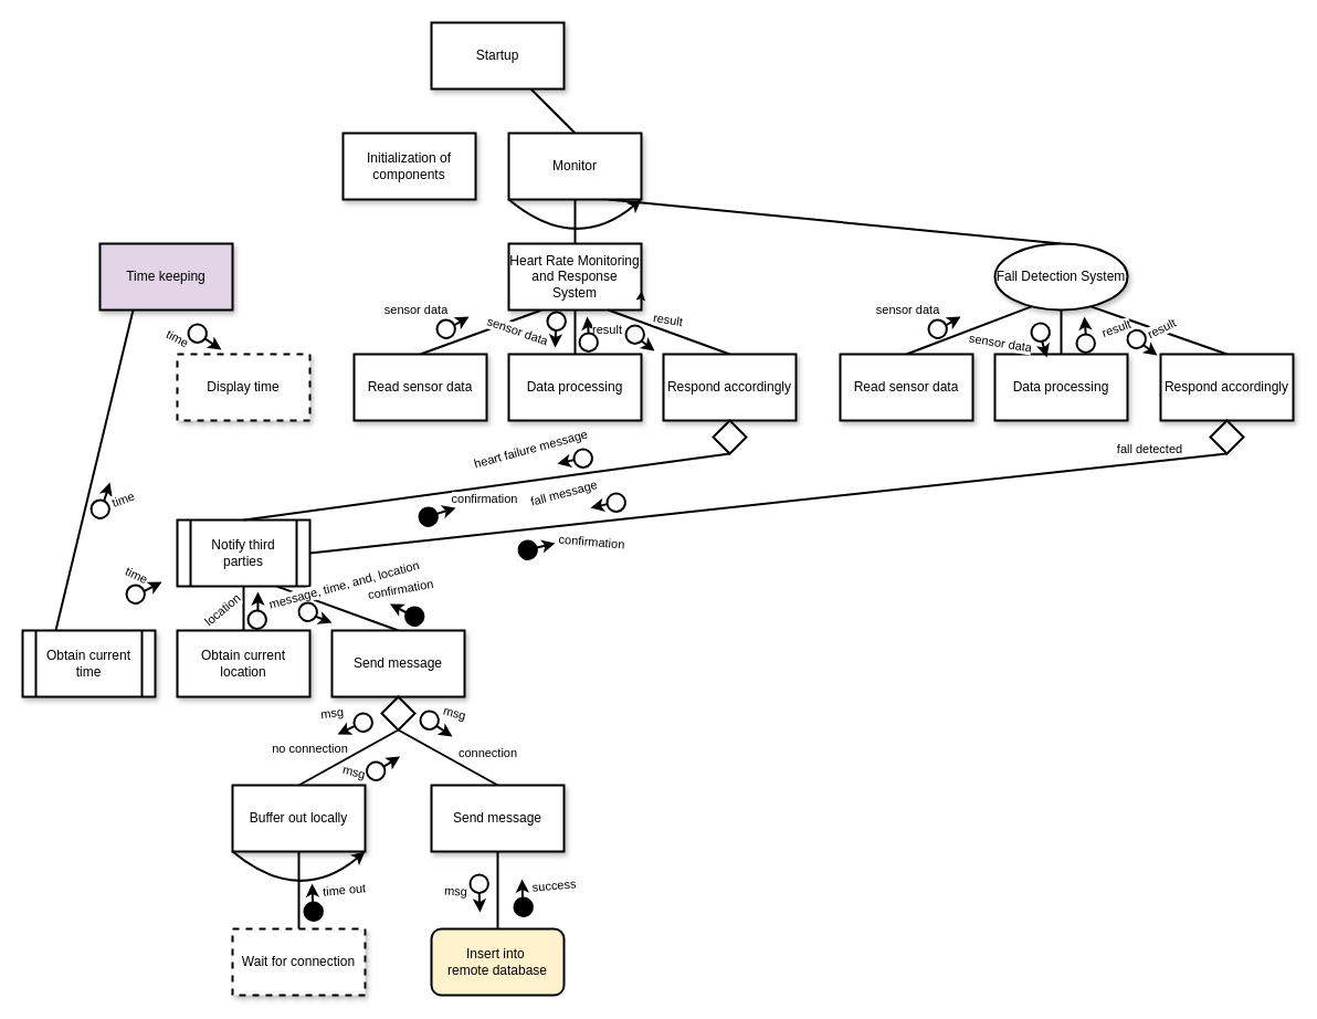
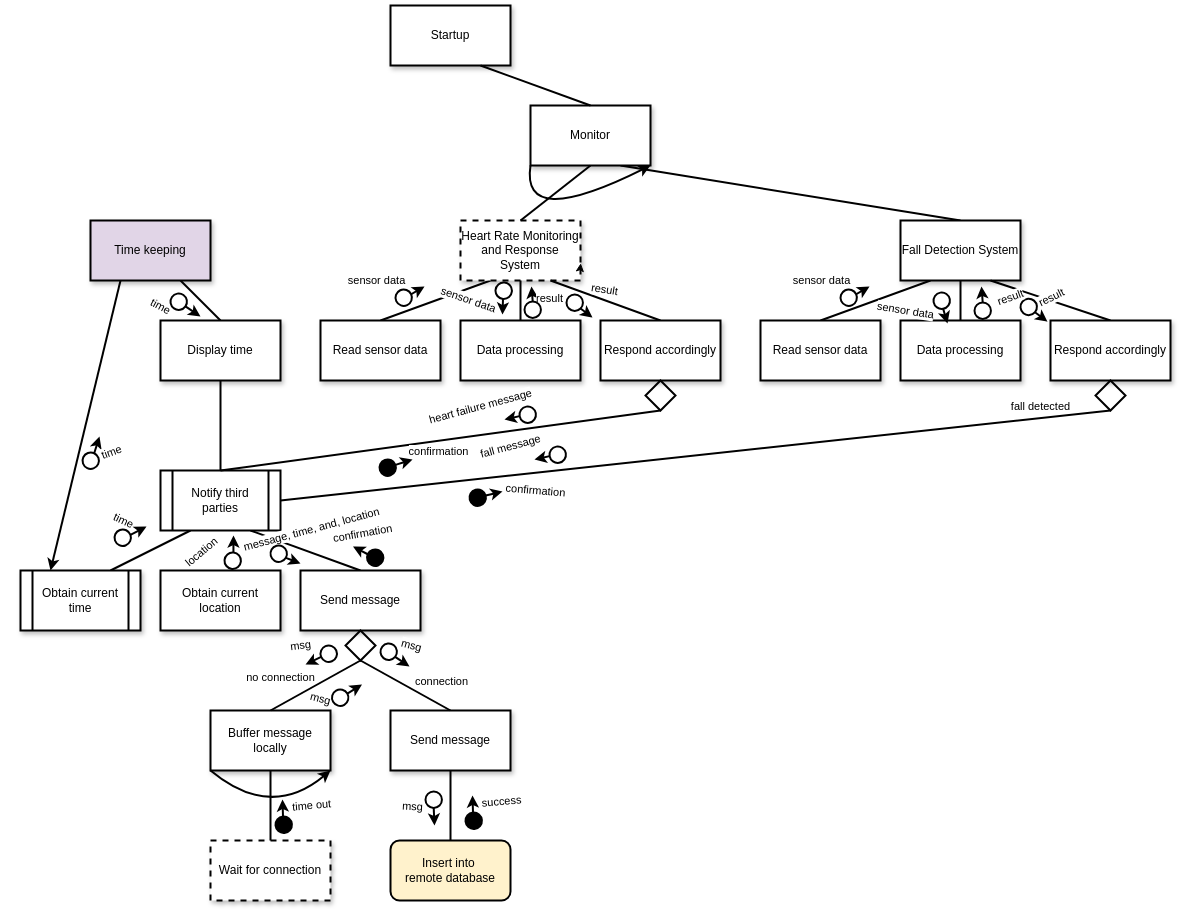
- <mxCell id="26" value="Startup" style="rounded=0;whiteSpace=wrap;html=1;shadow=1;glass=0;fontFamily=Helvetica;strokeWidth=2;" parent="1" vertex="1"><mxGeometry x="390" y="20" width="120" height="60" as="geometry" /></mxCell>
+ <mxCell id="26" value="Startup" style="rounded=0;whiteSpace=wrap;html=1;shadow=1;glass=0;fontFamily=Helvetica;strokeWidth=2;" parent="1" vertex="1"><mxGeometry x="390" y="5" width="120" height="60" as="geometry" /></mxCell>
- <mxCell id="28" value="Initialization of components" style="rounded=0;whiteSpace=wrap;html=1;shadow=1;glass=0;fontFamily=Helvetica;strokeWidth=2;" parent="1" vertex="1"><mxGeometry x="310" y="120" width="120" height="60" as="geometry" /></mxCell>
- <mxCell id="22" value="Monitor" style="rounded=0;whiteSpace=wrap;html=1;shadow=1;glass=0;fontFamily=Helvetica;strokeWidth=2;" parent="1" vertex="1"><mxGeometry x="460" y="120" width="120" height="60" as="geometry" /></mxCell>
+ <mxCell id="22" value="Monitor" style="rounded=0;whiteSpace=wrap;html=1;shadow=1;glass=0;fontFamily=Helvetica;strokeWidth=2;" parent="1" vertex="1"><mxGeometry x="530" y="105" width="120" height="60" as="geometry" /></mxCell>
- <mxCell id="10" value="Heart Rate Monitoring and Response System" style="rounded=0;whiteSpace=wrap;html=1;shadow=1;glass=0;fontFamily=Helvetica;strokeWidth=2;" parent="1" vertex="1"><mxGeometry x="460" y="220" width="120" height="60" as="geometry" /></mxCell>
+ <mxCell id="10" value="Heart Rate Monitoring and Response System" style="rounded=0;whiteSpace=wrap;html=1;shadow=1;glass=0;fontFamily=Helvetica;strokeWidth=2;dashed=1;" parent="1" vertex="1"><mxGeometry x="460" y="220" width="120" height="60" as="geometry" /></mxCell>
- <mxCell id="9" value="Fall Detection System" style="ellipse;whiteSpace=wrap;html=1;shadow=1;glass=0;fontFamily=Helvetica;strokeWidth=2;" parent="1" vertex="1"><mxGeometry x="900" y="220" width="120" height="60" as="geometry" /></mxCell>
+ <mxCell id="9" value="Fall Detection System" style="rounded=0;whiteSpace=wrap;html=1;shadow=1;glass=0;fontFamily=Helvetica;strokeWidth=2;" parent="1" vertex="1"><mxGeometry x="900" y="220" width="120" height="60" as="geometry" /></mxCell>
+ <mxCell id="2" value="" style="endArrow=none;html=1;rounded=0;exitX=0.5;exitY=0;exitDx=0;exitDy=0;entryX=0.75;entryY=1;entryDx=0;entryDy=0;fontFamily=Helvetica;strokeWidth=2;" parent="1" source="18" target="17" edge="1"><mxGeometry width="50" height="50" relative="1" as="geometry"><mxPoint x="100" y="360" as="sourcePoint" /><mxPoint x="210" y="320" as="targetPoint" /></mxGeometry></mxCell>
- <mxCell id="18" value="&lt;div align=&quot;center&quot;&gt;Display time&lt;b&gt;&lt;br&gt;&lt;/b&gt;&lt;/div&gt;" style="rounded=0;whiteSpace=wrap;html=1;shadow=1;glass=0;fontFamily=Helvetica;strokeWidth=2;dashed=1;" parent="1" vertex="1"><mxGeometry x="160" y="320" width="120" height="60" as="geometry" /></mxCell>
+ <mxCell id="18" value="&lt;div align=&quot;center&quot;&gt;Display time&lt;b&gt;&lt;br&gt;&lt;/b&gt;&lt;/div&gt;" style="rounded=0;whiteSpace=wrap;html=1;shadow=1;glass=0;fontFamily=Helvetica;strokeWidth=2;" parent="1" vertex="1"><mxGeometry x="160" y="320" width="120" height="60" as="geometry" /></mxCell>
+ <mxCell id="5" value="" style="endArrow=none;html=1;rounded=0;exitX=0.25;exitY=1;exitDx=0;exitDy=0;entryX=0.75;entryY=0;entryDx=0;entryDy=0;fontFamily=Helvetica;strokeWidth=2;" parent="1" source="24" target="21" edge="1"><mxGeometry width="50" height="50" relative="1" as="geometry"><mxPoint x="190" y="530" as="sourcePoint" /><mxPoint x="160" y="550" as="targetPoint" /></mxGeometry></mxCell>
- <mxCell id="20" value="" style="endArrow=none;html=1;rounded=0;exitX=0.5;exitY=1;exitDx=0;exitDy=0;entryX=0.5;entryY=0;entryDx=0;entryDy=0;fontFamily=Helvetica;strokeWidth=2;" parent="1" source="24" target="19" edge="1"><mxGeometry width="50" height="50" relative="1" as="geometry"><mxPoint x="220" y="530" as="sourcePoint" /><mxPoint x="70" y="555" as="targetPoint" /></mxGeometry></mxCell>
+ <mxCell id="20" value="" style="endArrow=none;html=1;rounded=0;exitX=0.5;exitY=1;exitDx=0;exitDy=0;fontFamily=Helvetica;strokeWidth=2;" parent="1" source="24" target="18" edge="1"><mxGeometry width="50" height="50" relative="1" as="geometry"><mxPoint x="220" y="530" as="sourcePoint" /><mxPoint x="70" y="555" as="targetPoint" /></mxGeometry></mxCell>
- <mxCell id="3" value="" style="endArrow=none;html=1;rounded=0;exitX=0.25;exitY=1;exitDx=0;exitDy=0;entryX=0.25;entryY=0;entryDx=0;entryDy=0;fontFamily=Helvetica;strokeWidth=2;" parent="1" source="17" target="21" edge="1"><mxGeometry width="50" height="50" relative="1" as="geometry"><mxPoint x="620" y="490" as="sourcePoint" /><mxPoint x="100" y="520" as="targetPoint" /></mxGeometry></mxCell>
+ <mxCell id="3" value="" style="endArrow=classic;html=1;rounded=0;exitX=0.25;exitY=1;exitDx=0;exitDy=0;entryX=0.25;entryY=0;entryDx=0;entryDy=0;fontFamily=Helvetica;strokeWidth=2;" parent="1" source="17" target="21" edge="1"><mxGeometry width="50" height="50" relative="1" as="geometry"><mxPoint x="620" y="490" as="sourcePoint" /><mxPoint x="100" y="520" as="targetPoint" /></mxGeometry></mxCell>
- <mxCell id="32" value="Buffer out locally" style="rounded=0;whiteSpace=wrap;html=1;shadow=1;glass=0;fontFamily=Helvetica;strokeWidth=2;" parent="1" vertex="1"><mxGeometry x="210" y="710" width="120" height="60" as="geometry" /></mxCell>
+ <mxCell id="32" value="Buffer message locally" style="rounded=0;whiteSpace=wrap;html=1;shadow=1;glass=0;fontFamily=Helvetica;strokeWidth=2;" parent="1" vertex="1"><mxGeometry x="210" y="710" width="120" height="60" as="geometry" /></mxCell>
